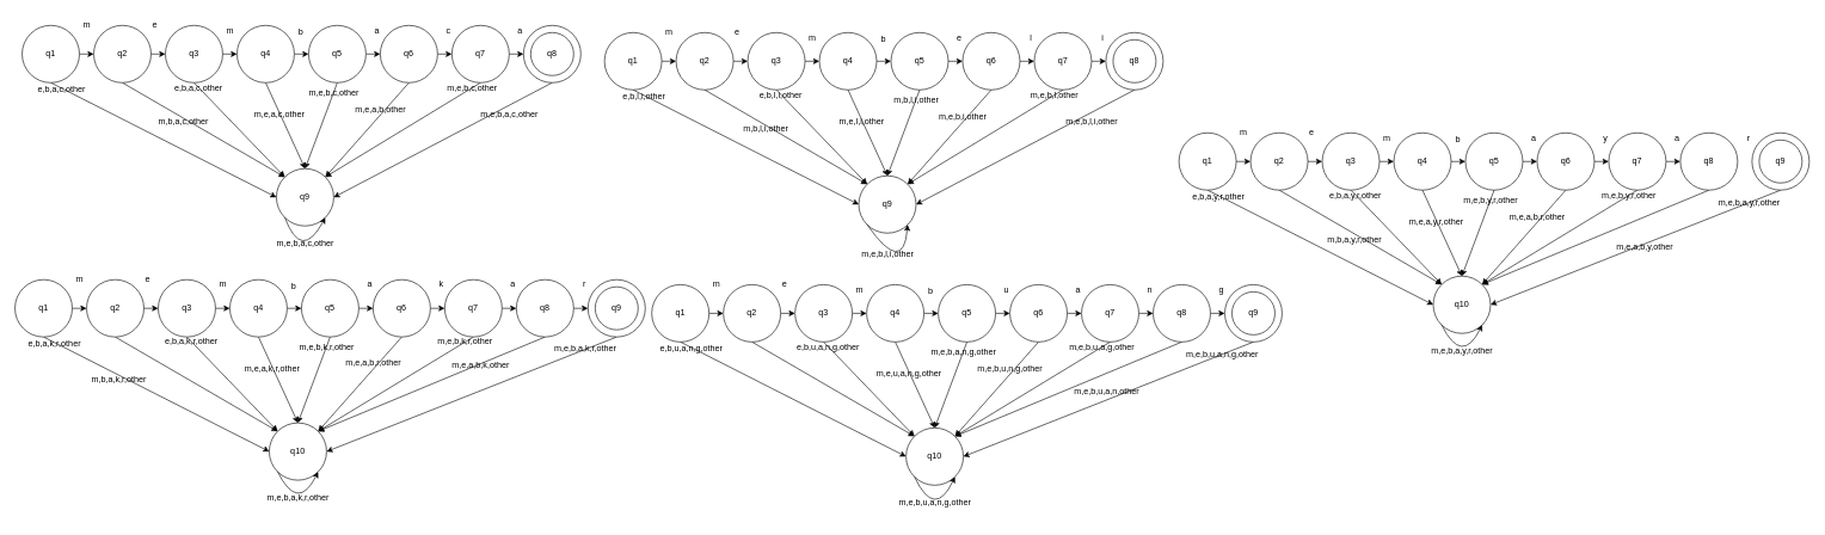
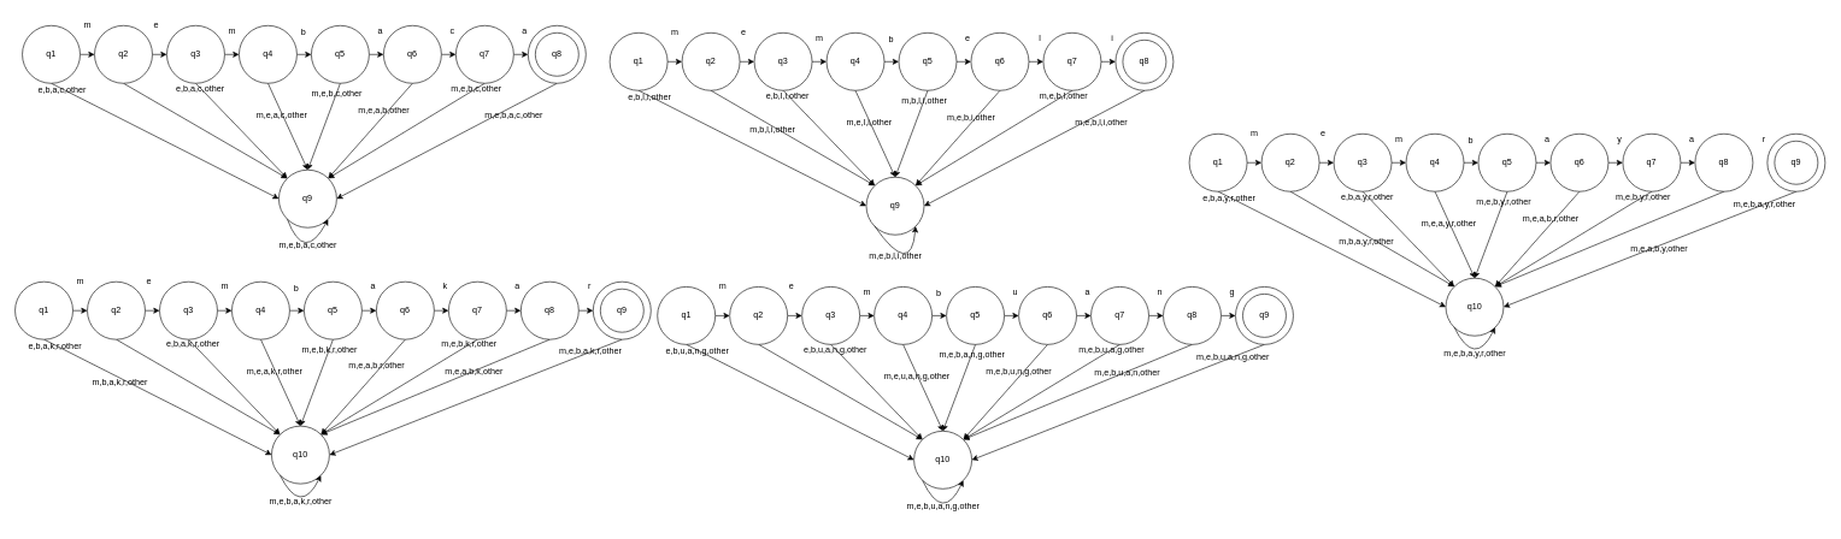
- <mxCell id="35" value="m,b,a,c,other" style="text;html=1;align=center;verticalAlign=middle;resizable=0;points=[];autosize=1;strokeColor=none;fillColor=none;" parent="1" vertex="1"><mxGeometry x="210" y="155" width="90" height="30" as="geometry" /></mxCell>
- <mxCell id="88" value="m,e,a,b,k,other" style="text;html=1;align=center;verticalAlign=middle;resizable=0;points=[];autosize=1;strokeColor=none;fillColor=none;" parent="1" vertex="1"><mxGeometry x="620" y="495" width="100" height="30" as="geometry" /></mxCell>
+ <mxCell id="88" value="m,e,a,b,k,other" style="text;html=1;align=center;verticalAlign=middle;resizable=0;points=[];autosize=1;strokeColor=none;fillColor=none;" parent="1" vertex="1"><mxGeometry x="605" y="500" width="100" height="30" as="geometry" /></mxCell>
- <mxCell id="219" value="m,e,b,u,a,n,other" style="text;html=1;align=center;verticalAlign=middle;resizable=0;points=[];autosize=1;strokeColor=none;fillColor=none;" parent="1" vertex="1"><mxGeometry x="1489" y="532" width="110" height="30" as="geometry" /></mxCell>
+ <mxCell id="219" value="m,e,b,u,a,n,other" style="text;html=1;align=center;verticalAlign=middle;resizable=0;points=[];autosize=1;strokeColor=none;fillColor=none;" parent="1" vertex="1"><mxGeometry x="1504" y="502" width="110" height="30" as="geometry" /></mxCell>
